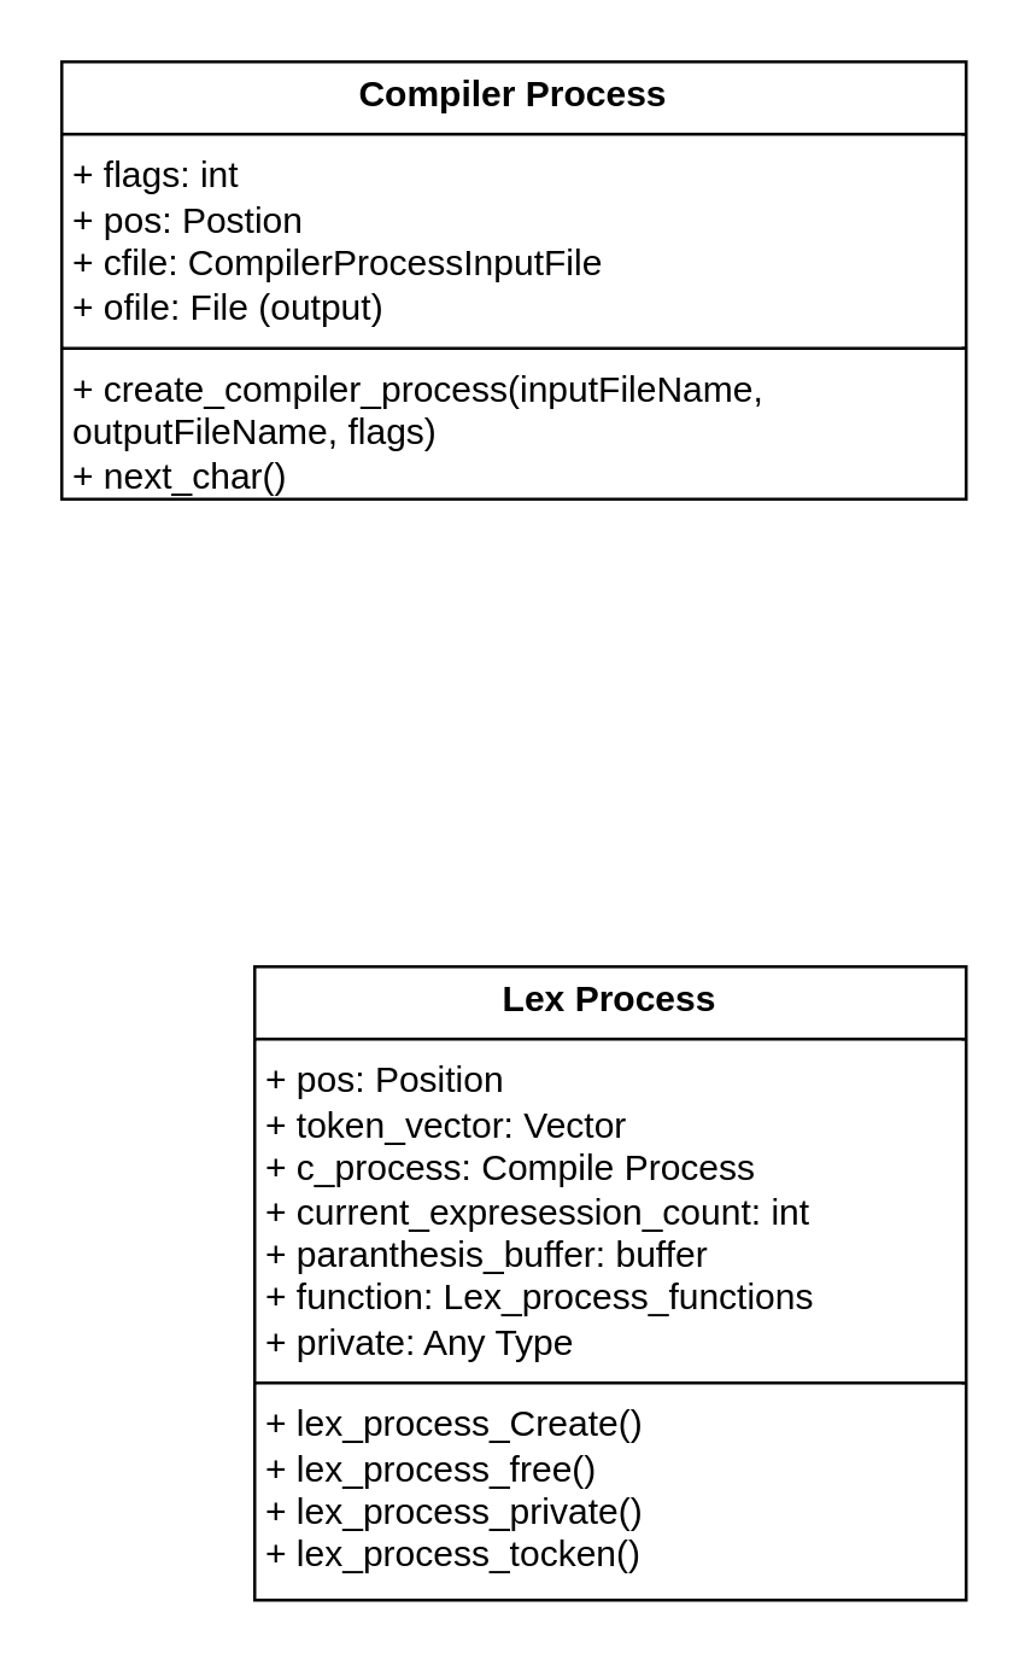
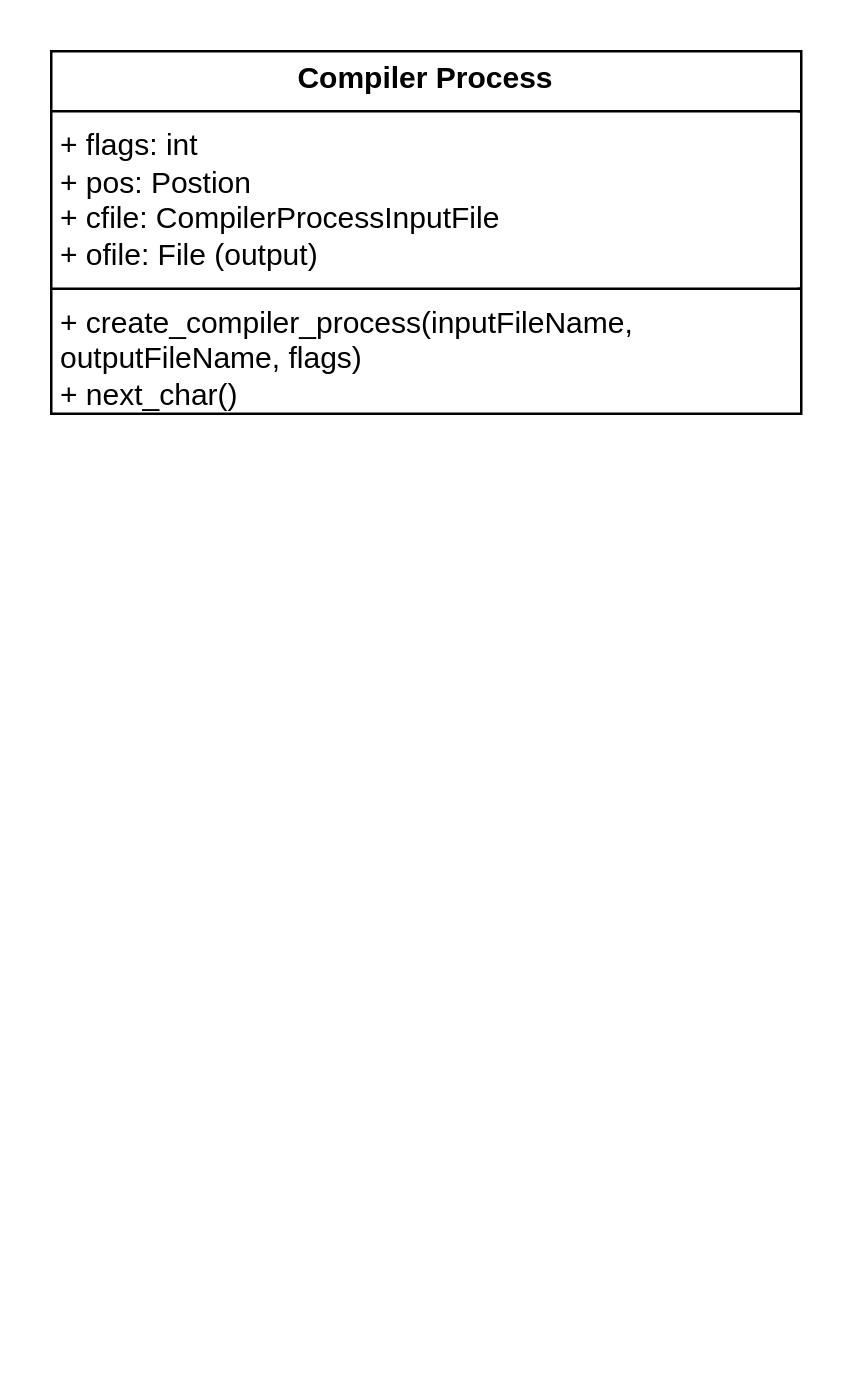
- <mxCell id="3" value="&lt;p style=&quot;margin:0px;margin-top:4px;text-align:center;&quot;&gt;&lt;b&gt;Lex Process&lt;/b&gt;&lt;/p&gt;&lt;hr size=&quot;1&quot; style=&quot;border-style:solid;&quot;&gt;&lt;p style=&quot;margin:0px;margin-left:4px;&quot;&gt;+ pos: Position&lt;/p&gt;&lt;p style=&quot;margin:0px;margin-left:4px;&quot;&gt;+ token_vector: Vector&lt;/p&gt;&lt;p style=&quot;margin:0px;margin-left:4px;&quot;&gt;+ c_process: Compile Process&lt;/p&gt;&lt;p style=&quot;margin:0px;margin-left:4px;&quot;&gt;+ current_expresession_count: int&lt;/p&gt;&lt;p style=&quot;margin:0px;margin-left:4px;&quot;&gt;+ paranthesis_buffer: buffer&lt;/p&gt;&lt;p style=&quot;margin:0px;margin-left:4px;&quot;&gt;+ function: Lex_process_functions&lt;/p&gt;&lt;p style=&quot;margin:0px;margin-left:4px;&quot;&gt;+ private: Any Type&lt;/p&gt;&lt;hr size=&quot;1&quot; style=&quot;border-style:solid;&quot;&gt;&lt;p style=&quot;margin:0px;margin-left:4px;&quot;&gt;+ lex_process_Create()&lt;/p&gt;&lt;p style=&quot;margin:0px;margin-left:4px;&quot;&gt;+ lex_process_free()&lt;/p&gt;&lt;p style=&quot;margin:0px;margin-left:4px;&quot;&gt;+ lex_process_private()&lt;/p&gt;&lt;p style=&quot;margin:0px;margin-left:4px;&quot;&gt;+ lex_process_tocken()&lt;/p&gt;" style="verticalAlign=top;align=left;overflow=fill;html=1;whiteSpace=wrap;" vertex="1" parent="1"><mxGeometry x="84" y="320" width="236" height="210" as="geometry" /></mxCell>
